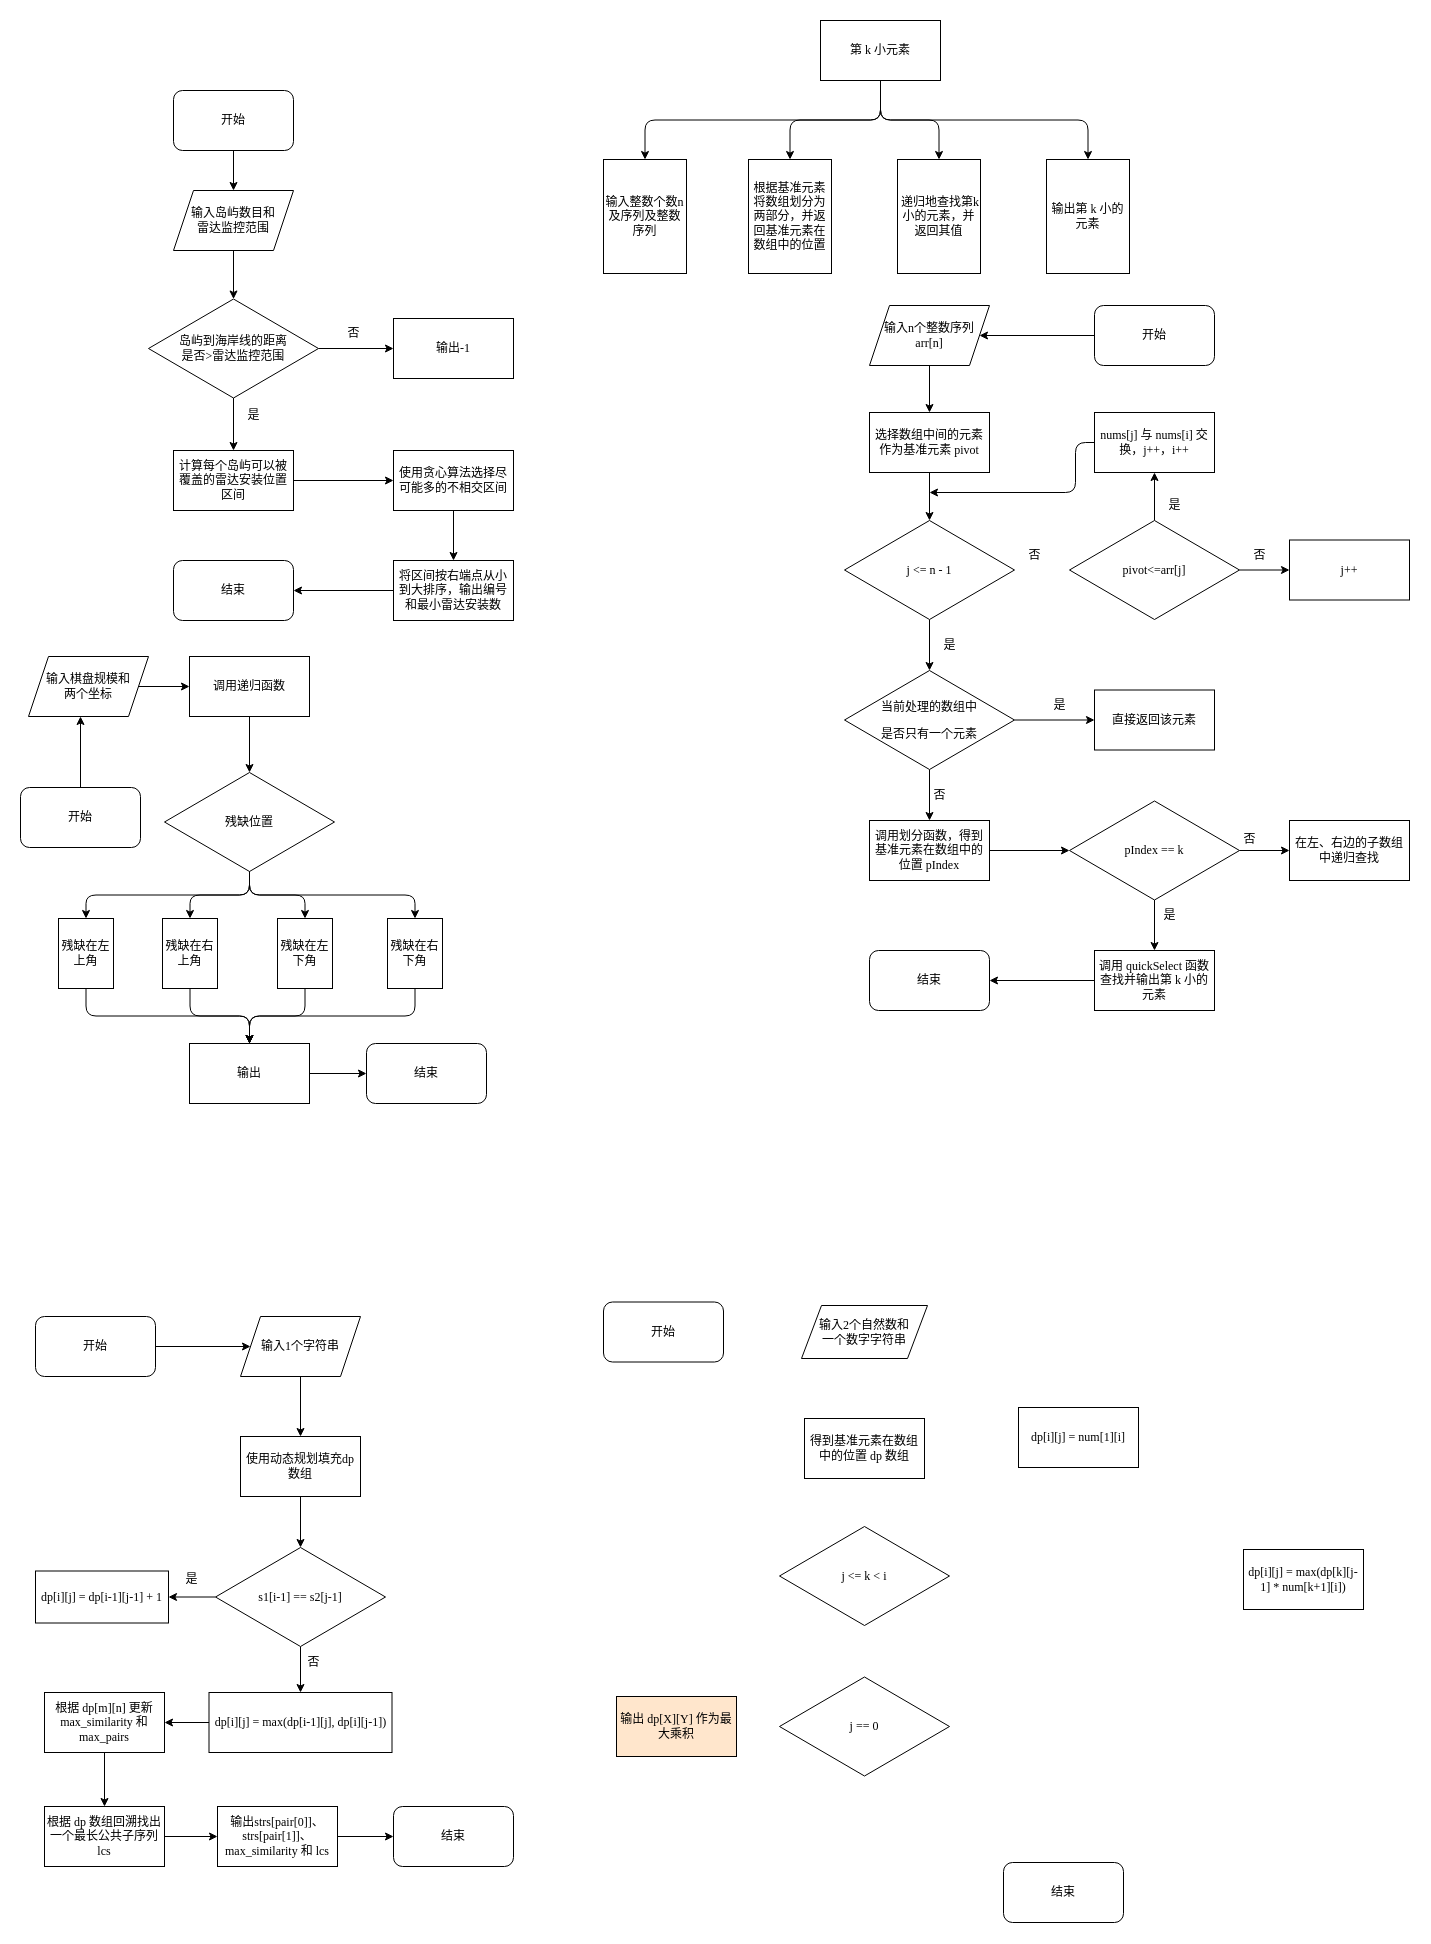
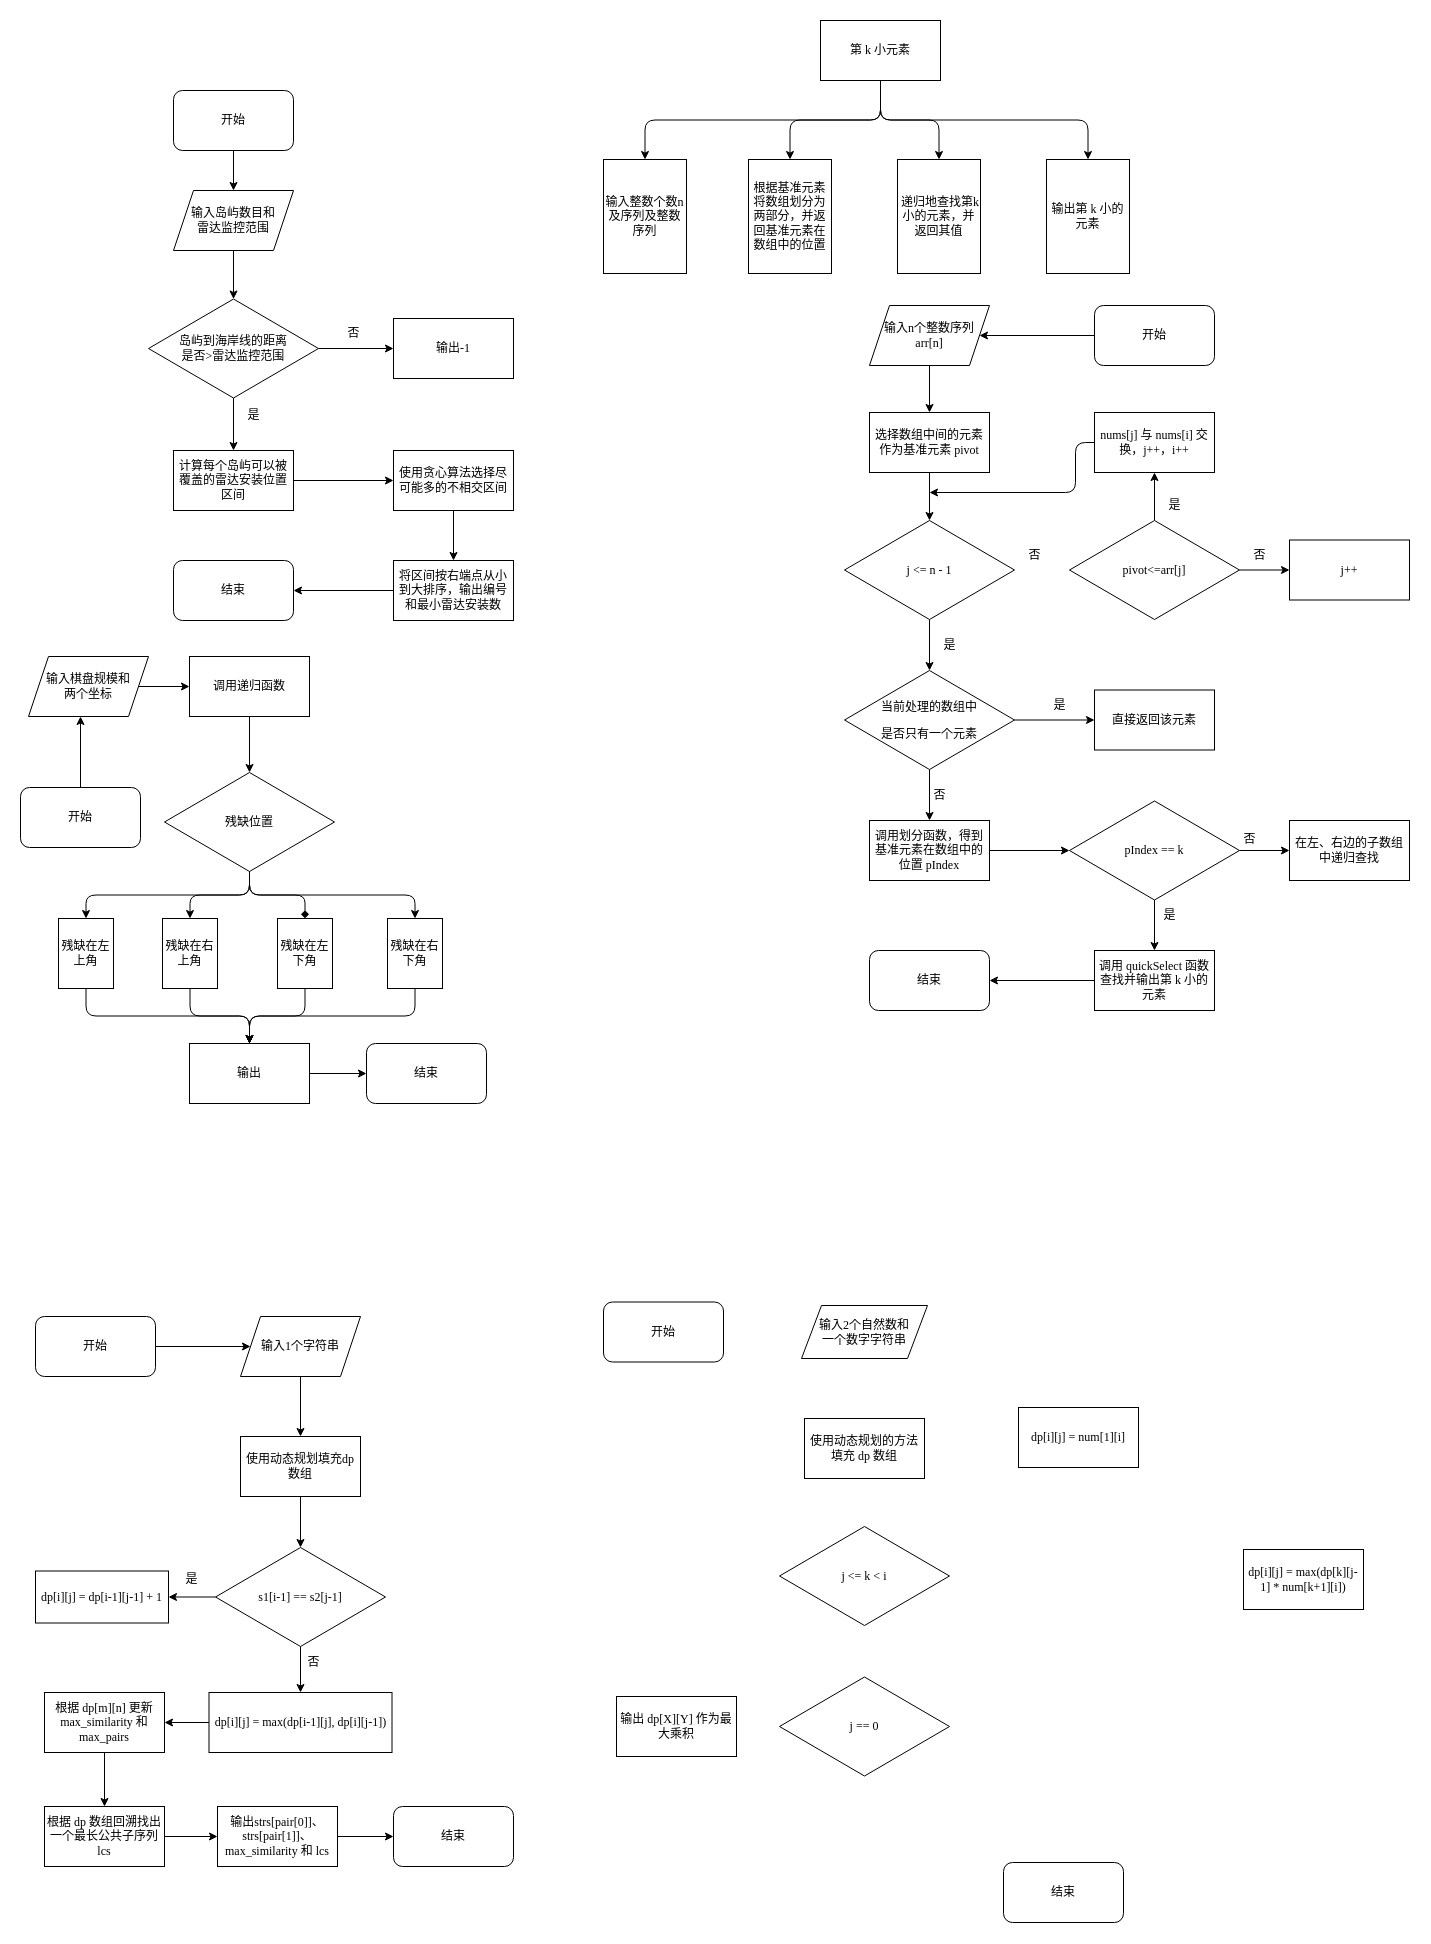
- <mxCell id="68" style="edgeStyle=orthogonalEdgeStyle;html=1;exitX=0.5;exitY=1;exitDx=0;exitDy=0;entryX=0.5;entryY=0;entryDx=0;entryDy=0;fontFamily=等线;" edge="1" parent="1" source="70" target="78"><mxGeometry relative="1" as="geometry" /></mxCell>
+ <mxCell id="68" style="edgeStyle=orthogonalEdgeStyle;html=1;exitX=0.5;exitY=1;exitDx=0;exitDy=0;entryX=0.5;entryY=0;entryDx=0;entryDy=0;fontFamily=等线;endArrow=diamond;" edge="1" parent="1" source="70" target="78"><mxGeometry relative="1" as="geometry" /></mxCell>
- <mxCell id="108" value="&lt;p class=&quot;MsoNormal&quot;&gt;得到基准元素在数组中的位置 dp 数组&lt;/p&gt;" style="rounded=0;whiteSpace=wrap;html=1;fontFamily=等线;" vertex="1" parent="1"><mxGeometry x="804" y="1418" width="120" height="60" as="geometry" /></mxCell>
+ <mxCell id="108" value="&lt;p class=&quot;MsoNormal&quot;&gt;使用动态规划的方法填充 dp 数组&lt;/p&gt;" style="rounded=0;whiteSpace=wrap;html=1;fontFamily=等线;" vertex="1" parent="1"><mxGeometry x="804" y="1418" width="120" height="60" as="geometry" /></mxCell>
- <mxCell id="113" value="&lt;p class=&quot;MsoNormal&quot;&gt;输出 dp[X][Y] 作为最大乘积&lt;/p&gt;" style="rounded=0;whiteSpace=wrap;html=1;fontFamily=等线;fillColor=#ffe6cc;" vertex="1" parent="1"><mxGeometry x="616" y="1696" width="120" height="60" as="geometry" /></mxCell>
+ <mxCell id="113" value="&lt;p class=&quot;MsoNormal&quot;&gt;输出 dp[X][Y] 作为最大乘积&lt;/p&gt;" style="rounded=0;whiteSpace=wrap;html=1;fontFamily=等线;" vertex="1" parent="1"><mxGeometry x="616" y="1696" width="120" height="60" as="geometry" /></mxCell>
